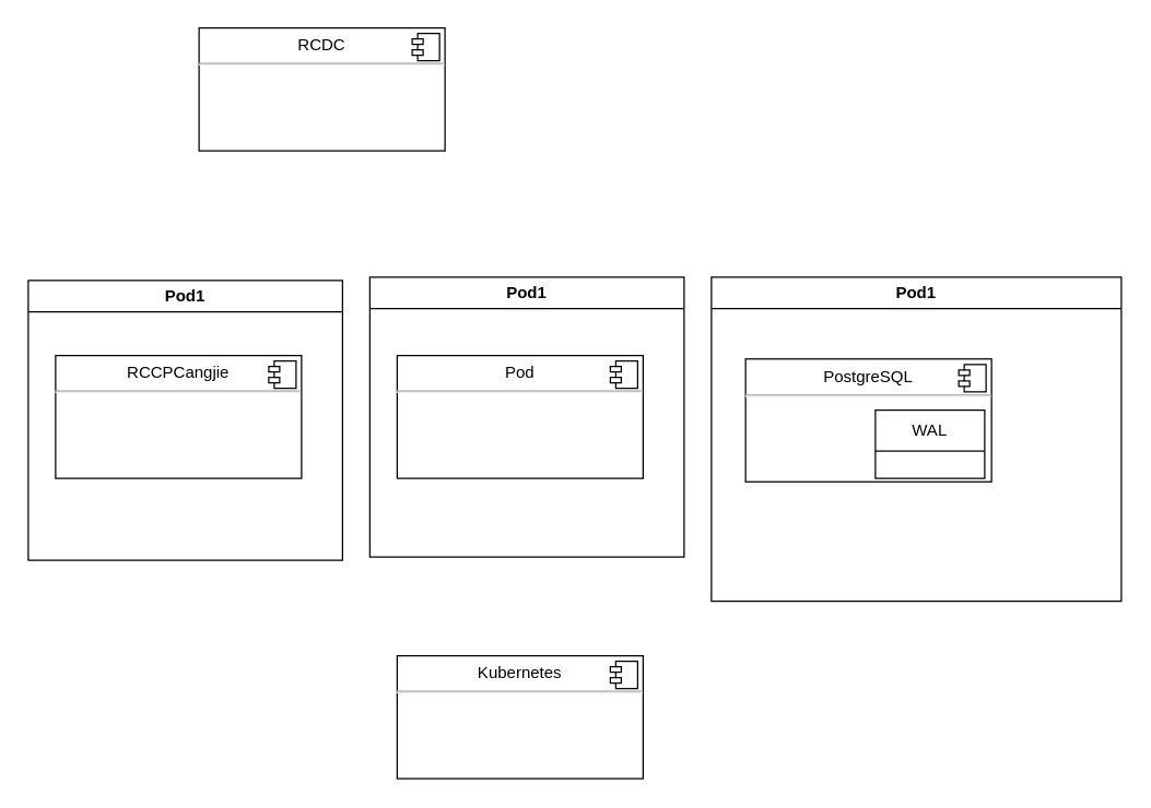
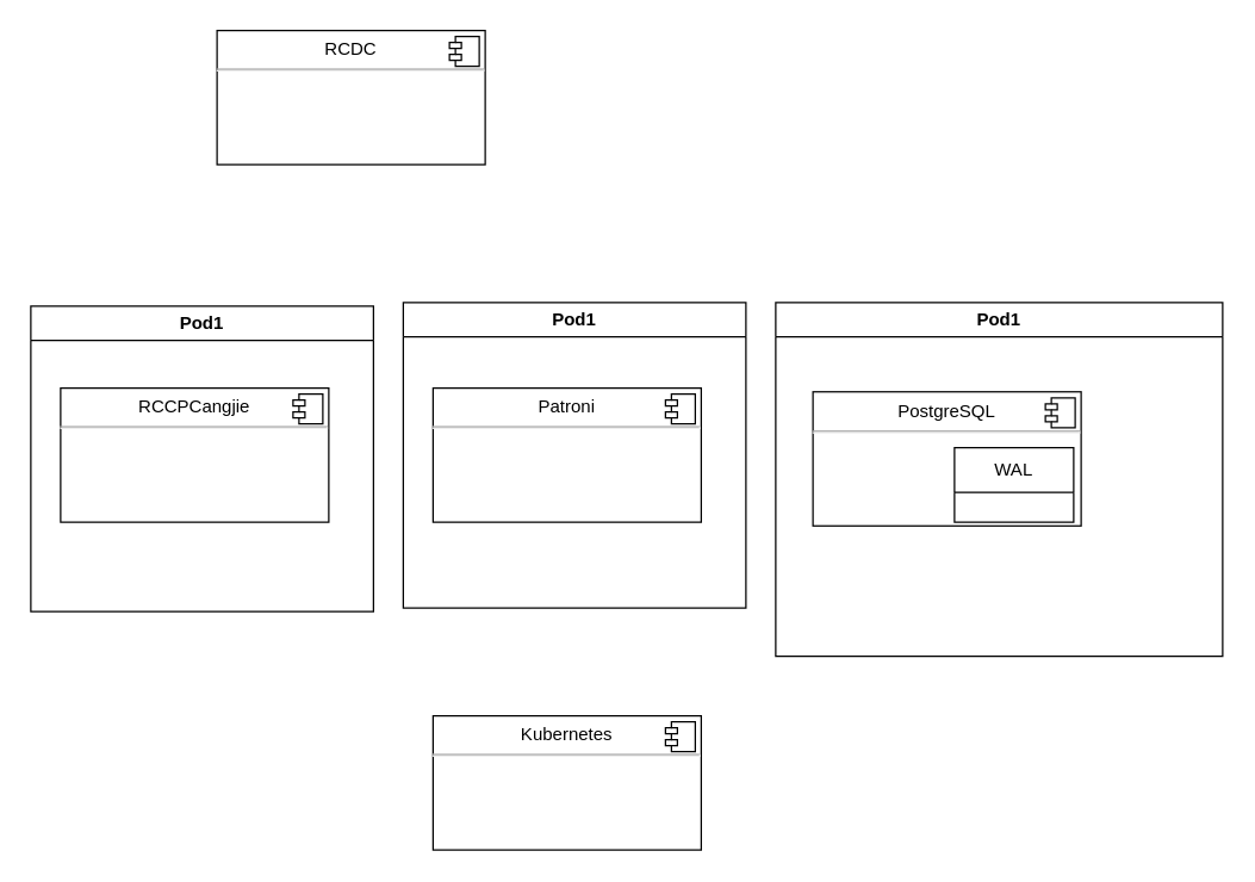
- <mxCell id="6" value="&lt;p style=&quot;margin:0px;margin-top:6px;text-align:center;&quot;&gt;Pod&lt;/p&gt;&lt;hr&gt;&lt;p style=&quot;margin:0px;margin-left:8px;&quot;&gt;&lt;br&gt;&lt;/p&gt;" style="align=left;overflow=fill;html=1;dropTarget=0;whiteSpace=wrap;" vertex="1" parent="1"><mxGeometry x="290" y="260" width="180" height="90" as="geometry" /></mxCell>
+ <mxCell id="6" value="&lt;p style=&quot;margin:0px;margin-top:6px;text-align:center;&quot;&gt;Patroni&lt;/p&gt;&lt;hr&gt;&lt;p style=&quot;margin:0px;margin-left:8px;&quot;&gt;&lt;br&gt;&lt;/p&gt;" style="align=left;overflow=fill;html=1;dropTarget=0;whiteSpace=wrap;" vertex="1" parent="1"><mxGeometry x="290" y="260" width="180" height="90" as="geometry" /></mxCell>
